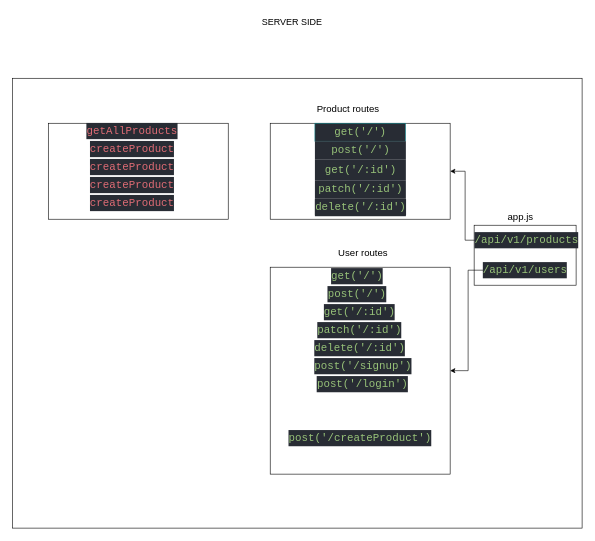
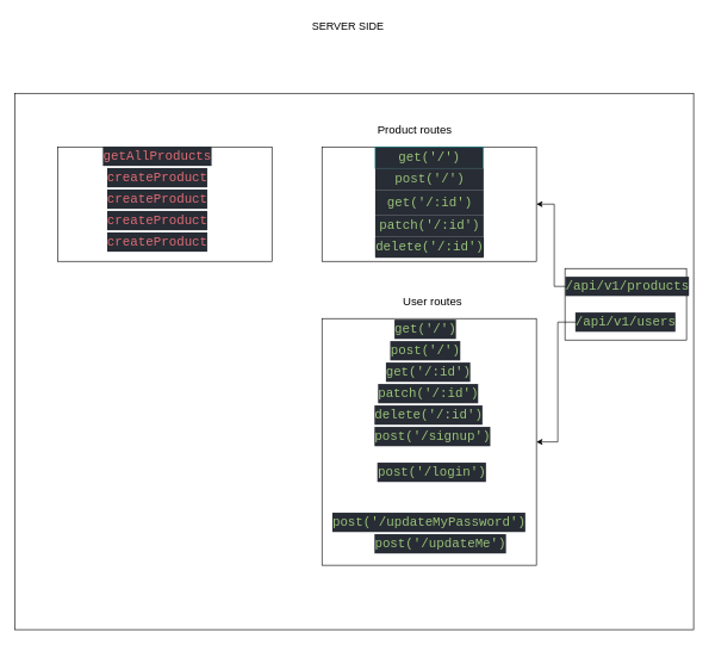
- <mxCell id="11" value="&lt;font style=&quot;font-size: 16px&quot;&gt;app.js&lt;/font&gt;" style="text;html=1;strokeColor=none;fillColor=none;align=center;verticalAlign=middle;whiteSpace=wrap;rounded=0;" parent="1" vertex="1"><mxGeometry x="840" y="345" width="55" height="30" as="geometry" /></mxCell>
- <mxCell id="25" value="&lt;div style=&quot;color: rgb(171 , 178 , 191) ; background-color: rgb(40 , 44 , 52) ; font-family: &amp;#34;anonymous pro&amp;#34; , &amp;#34;menlo&amp;#34; , &amp;#34;monaco&amp;#34; , &amp;#34;courier new&amp;#34; , monospace ; font-size: 18px ; line-height: 27px&quot;&gt;&lt;span style=&quot;color: #98c379&quot;&gt;post('&lt;/span&gt;&lt;span style=&quot;color: rgb(152 , 195 , 121)&quot;&gt;/login')&lt;/span&gt;&lt;/div&gt;" style="text;html=1;strokeColor=none;fillColor=none;align=center;verticalAlign=middle;whiteSpace=wrap;rounded=0;" parent="1" vertex="1"><mxGeometry x="528.6" y="625" width="150" height="30" as="geometry" /></mxCell>
+ <mxCell id="25" value="&lt;div style=&quot;color: rgb(171 , 178 , 191) ; background-color: rgb(40 , 44 , 52) ; font-family: &amp;#34;anonymous pro&amp;#34; , &amp;#34;menlo&amp;#34; , &amp;#34;monaco&amp;#34; , &amp;#34;courier new&amp;#34; , monospace ; font-size: 18px ; line-height: 27px&quot;&gt;&lt;span style=&quot;color: #98c379&quot;&gt;post('&lt;/span&gt;&lt;span style=&quot;color: rgb(152 , 195 , 121)&quot;&gt;/login')&lt;/span&gt;&lt;/div&gt;" style="text;html=1;strokeColor=none;fillColor=none;align=center;verticalAlign=middle;whiteSpace=wrap;rounded=0;" parent="1" vertex="1"><mxGeometry x="528.6" y="645" width="150" height="30" as="geometry" /></mxCell>
- <mxCell id="26" value="&lt;div style=&quot;color: rgb(171 , 178 , 191) ; background-color: rgb(40 , 44 , 52) ; font-family: &amp;#34;anonymous pro&amp;#34; , &amp;#34;menlo&amp;#34; , &amp;#34;monaco&amp;#34; , &amp;#34;courier new&amp;#34; , monospace ; font-size: 18px ; line-height: 27px&quot;&gt;&lt;span style=&quot;color: #98c379&quot;&gt;post('&lt;/span&gt;&lt;span style=&quot;color: rgb(152 , 195 , 121)&quot;&gt;/createProduct')&lt;/span&gt;&lt;/div&gt;" style="text;html=1;strokeColor=none;fillColor=none;align=center;verticalAlign=middle;whiteSpace=wrap;rounded=0;" parent="1" vertex="1"><mxGeometry x="476.15" y="715" width="247.71" height="30" as="geometry" /></mxCell>
+ <mxCell id="26" value="&lt;div style=&quot;color: rgb(171 , 178 , 191) ; background-color: rgb(40 , 44 , 52) ; font-family: &amp;#34;anonymous pro&amp;#34; , &amp;#34;menlo&amp;#34; , &amp;#34;monaco&amp;#34; , &amp;#34;courier new&amp;#34; , monospace ; font-size: 18px ; line-height: 27px&quot;&gt;&lt;span style=&quot;color: #98c379&quot;&gt;post('&lt;/span&gt;&lt;span style=&quot;color: rgb(152 , 195 , 121)&quot;&gt;/updateMyPassword')&lt;/span&gt;&lt;/div&gt;" style="text;html=1;strokeColor=none;fillColor=none;align=center;verticalAlign=middle;whiteSpace=wrap;rounded=0;" parent="1" vertex="1"><mxGeometry x="476.15" y="715" width="247.71" height="30" as="geometry" /></mxCell>
+ <mxCell id="27" value="&lt;div style=&quot;color: rgb(171 , 178 , 191) ; background-color: rgb(40 , 44 , 52) ; font-family: &amp;#34;anonymous pro&amp;#34; , &amp;#34;menlo&amp;#34; , &amp;#34;monaco&amp;#34; , &amp;#34;courier new&amp;#34; , monospace ; font-size: 18px ; line-height: 27px&quot;&gt;&lt;span style=&quot;color: #98c379&quot;&gt;post('&lt;/span&gt;&lt;span style=&quot;color: rgb(152 , 195 , 121)&quot;&gt;/updateMe')&lt;/span&gt;&lt;/div&gt;" style="text;html=1;strokeColor=none;fillColor=none;align=center;verticalAlign=middle;whiteSpace=wrap;rounded=0;" parent="1" vertex="1"><mxGeometry x="529.8" y="745" width="172.26" height="30" as="geometry" /></mxCell>
